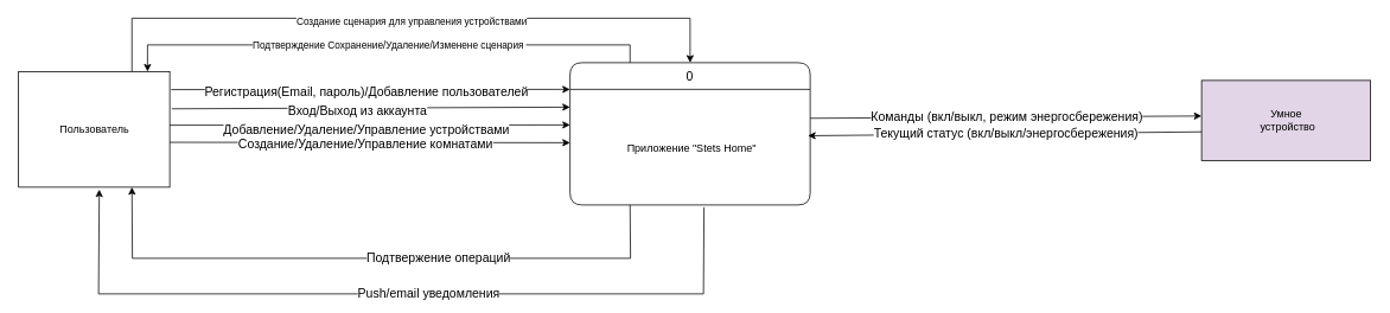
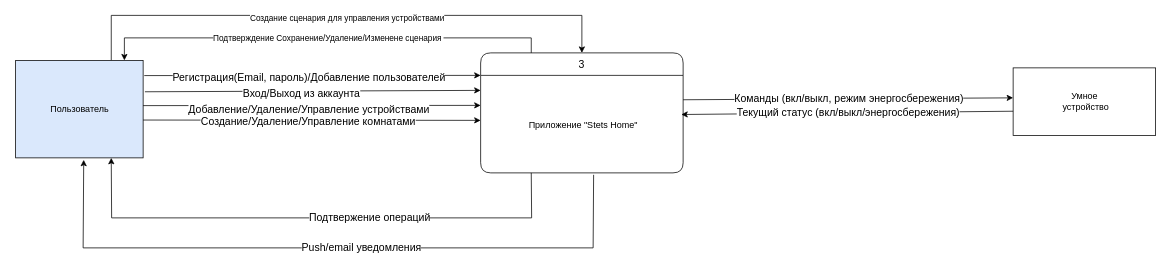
- <mxCell id="2" value="0" style="swimlane;childLayout=stackLayout;horizontal=1;startSize=30;horizontalStack=0;rounded=1;fontSize=14;fontStyle=0;strokeWidth=1;resizeParent=0;resizeLast=1;shadow=0;dashed=0;align=center;fillColor=#FFFFFF;" vertex="1" parent="1"><mxGeometry x="640" y="70" width="270" height="160" as="geometry" /></mxCell>
+ <mxCell id="2" value="3" style="swimlane;childLayout=stackLayout;horizontal=1;startSize=30;horizontalStack=0;rounded=1;fontSize=14;fontStyle=0;strokeWidth=1;resizeParent=0;resizeLast=1;shadow=0;dashed=0;align=center;fillColor=#FFFFFF;" vertex="1" parent="1"><mxGeometry x="640" y="70" width="270" height="160" as="geometry" /></mxCell>
- <mxCell id="7" value="Умное&lt;br&gt;&amp;nbsp;устройство" style="html=1;dashed=0;whitespace=wrap;fillColor=#e1d5e7;" vertex="1" parent="1"><mxGeometry x="1350" y="90" width="190" height="90" as="geometry" /></mxCell>
+ <mxCell id="7" value="Умное&lt;br&gt;&amp;nbsp;устройство" style="html=1;dashed=0;whitespace=wrap;" vertex="1" parent="1"><mxGeometry x="1350" y="90" width="190" height="90" as="geometry" /></mxCell>
- <mxCell id="6" value="Пользователь" style="html=1;dashed=0;whitespace=wrap;" vertex="1" parent="1"><mxGeometry x="20" y="80" width="170" height="130" as="geometry" /></mxCell>
+ <mxCell id="6" value="Пользователь" style="html=1;dashed=0;whitespace=wrap;fillColor=#dae8fc;" vertex="1" parent="1"><mxGeometry x="20" y="80" width="170" height="130" as="geometry" /></mxCell>
